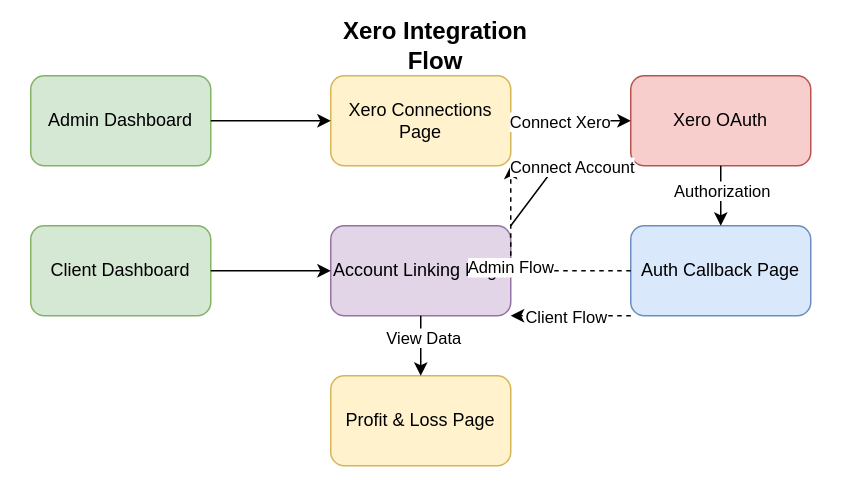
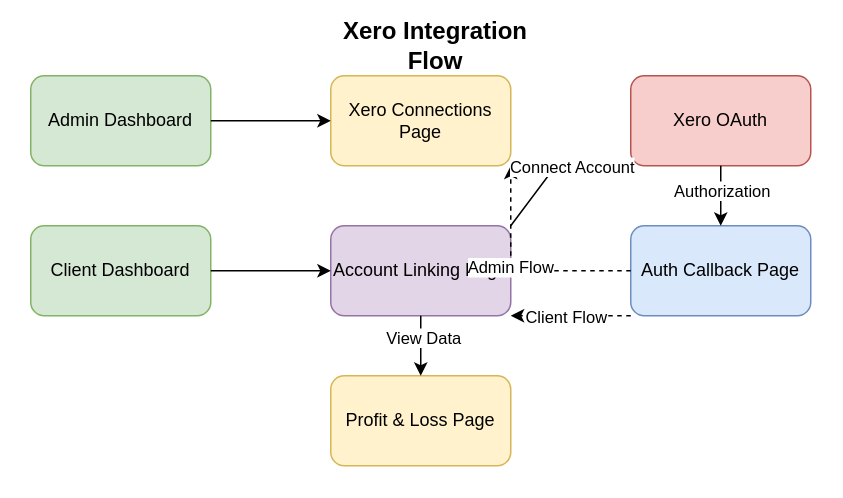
- <mxCell id="10" value="" style="endArrow=classic;html=1;rounded=0;exitX=1;exitY=0.5;exitDx=0;exitDy=0;entryX=0;entryY=0.5;entryDx=0;entryDy=0;" edge="1" parent="1" source="3" target="5"><mxGeometry width="50" height="50" relative="1" as="geometry"><mxPoint x="300" y="430" as="sourcePoint" /><mxPoint x="350" y="380" as="targetPoint" /></mxGeometry></mxCell>
- <mxCell id="11" value="Connect Xero" style="edgeLabel;html=1;align=center;verticalAlign=middle;resizable=0;points=[];" vertex="1" connectable="0" parent="10"><mxGeometry x="-0.2" relative="1" as="geometry"><mxPoint as="offset" /></mxGeometry></mxCell>
